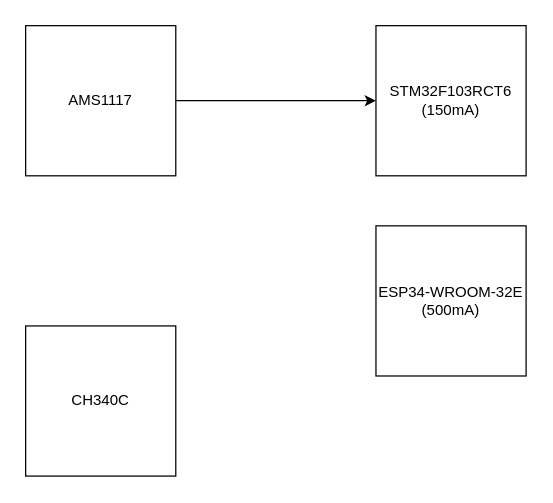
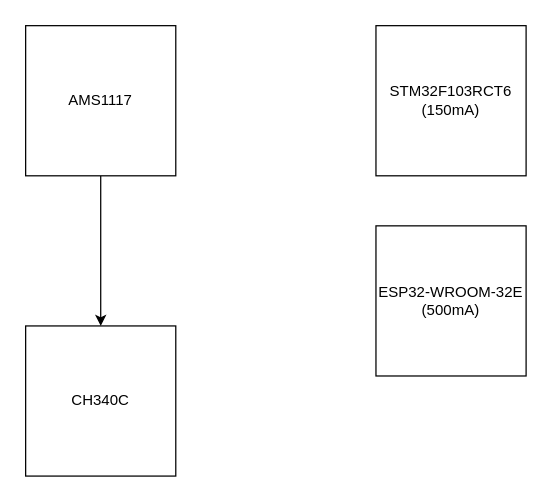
- <mxCell id="4" style="edgeStyle=orthogonalEdgeStyle;rounded=0;orthogonalLoop=1;jettySize=auto;html=1;entryX=0;entryY=0.5;entryDx=0;entryDy=0;" edge="1" parent="1" source="5" target="2"><mxGeometry relative="1" as="geometry" /></mxCell>
+ <mxCell id="4" style="edgeStyle=orthogonalEdgeStyle;rounded=0;orthogonalLoop=1;jettySize=auto;html=1;" edge="1" parent="1" source="5" target="6"><mxGeometry relative="1" as="geometry" /></mxCell>
- <mxCell id="3" value="ESP34-WROOM-32E&lt;br&gt;(500mA)" style="whiteSpace=wrap;html=1;aspect=fixed;" vertex="1" parent="1"><mxGeometry x="300" y="180" width="120" height="120" as="geometry" /></mxCell>
+ <mxCell id="3" value="ESP32-WROOM-32E&lt;br&gt;(500mA)" style="whiteSpace=wrap;html=1;aspect=fixed;" vertex="1" parent="1"><mxGeometry x="300" y="180" width="120" height="120" as="geometry" /></mxCell>
